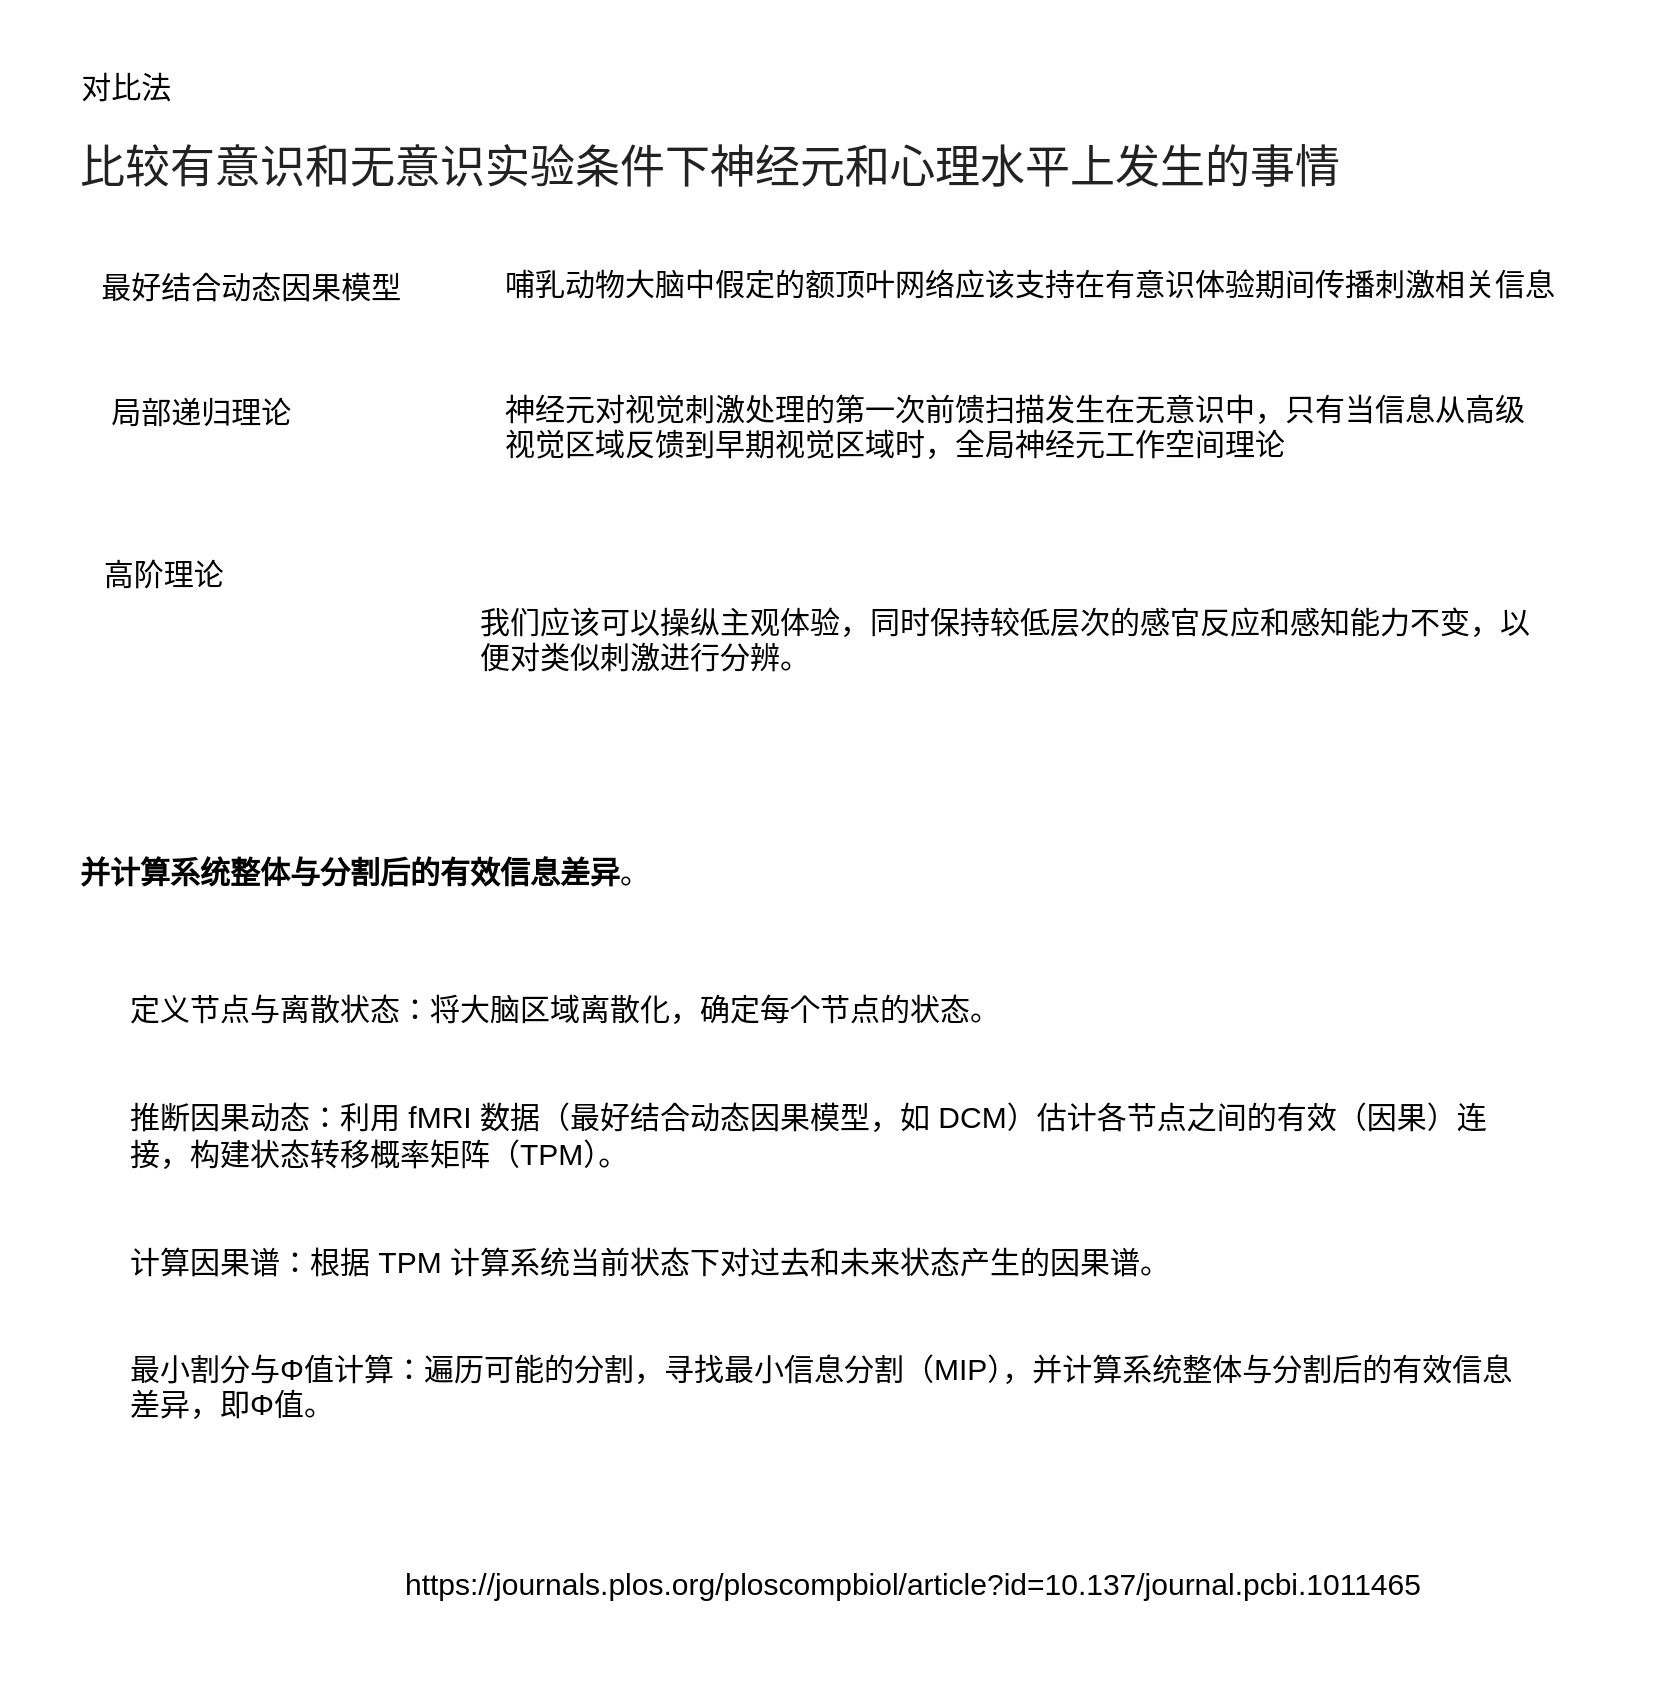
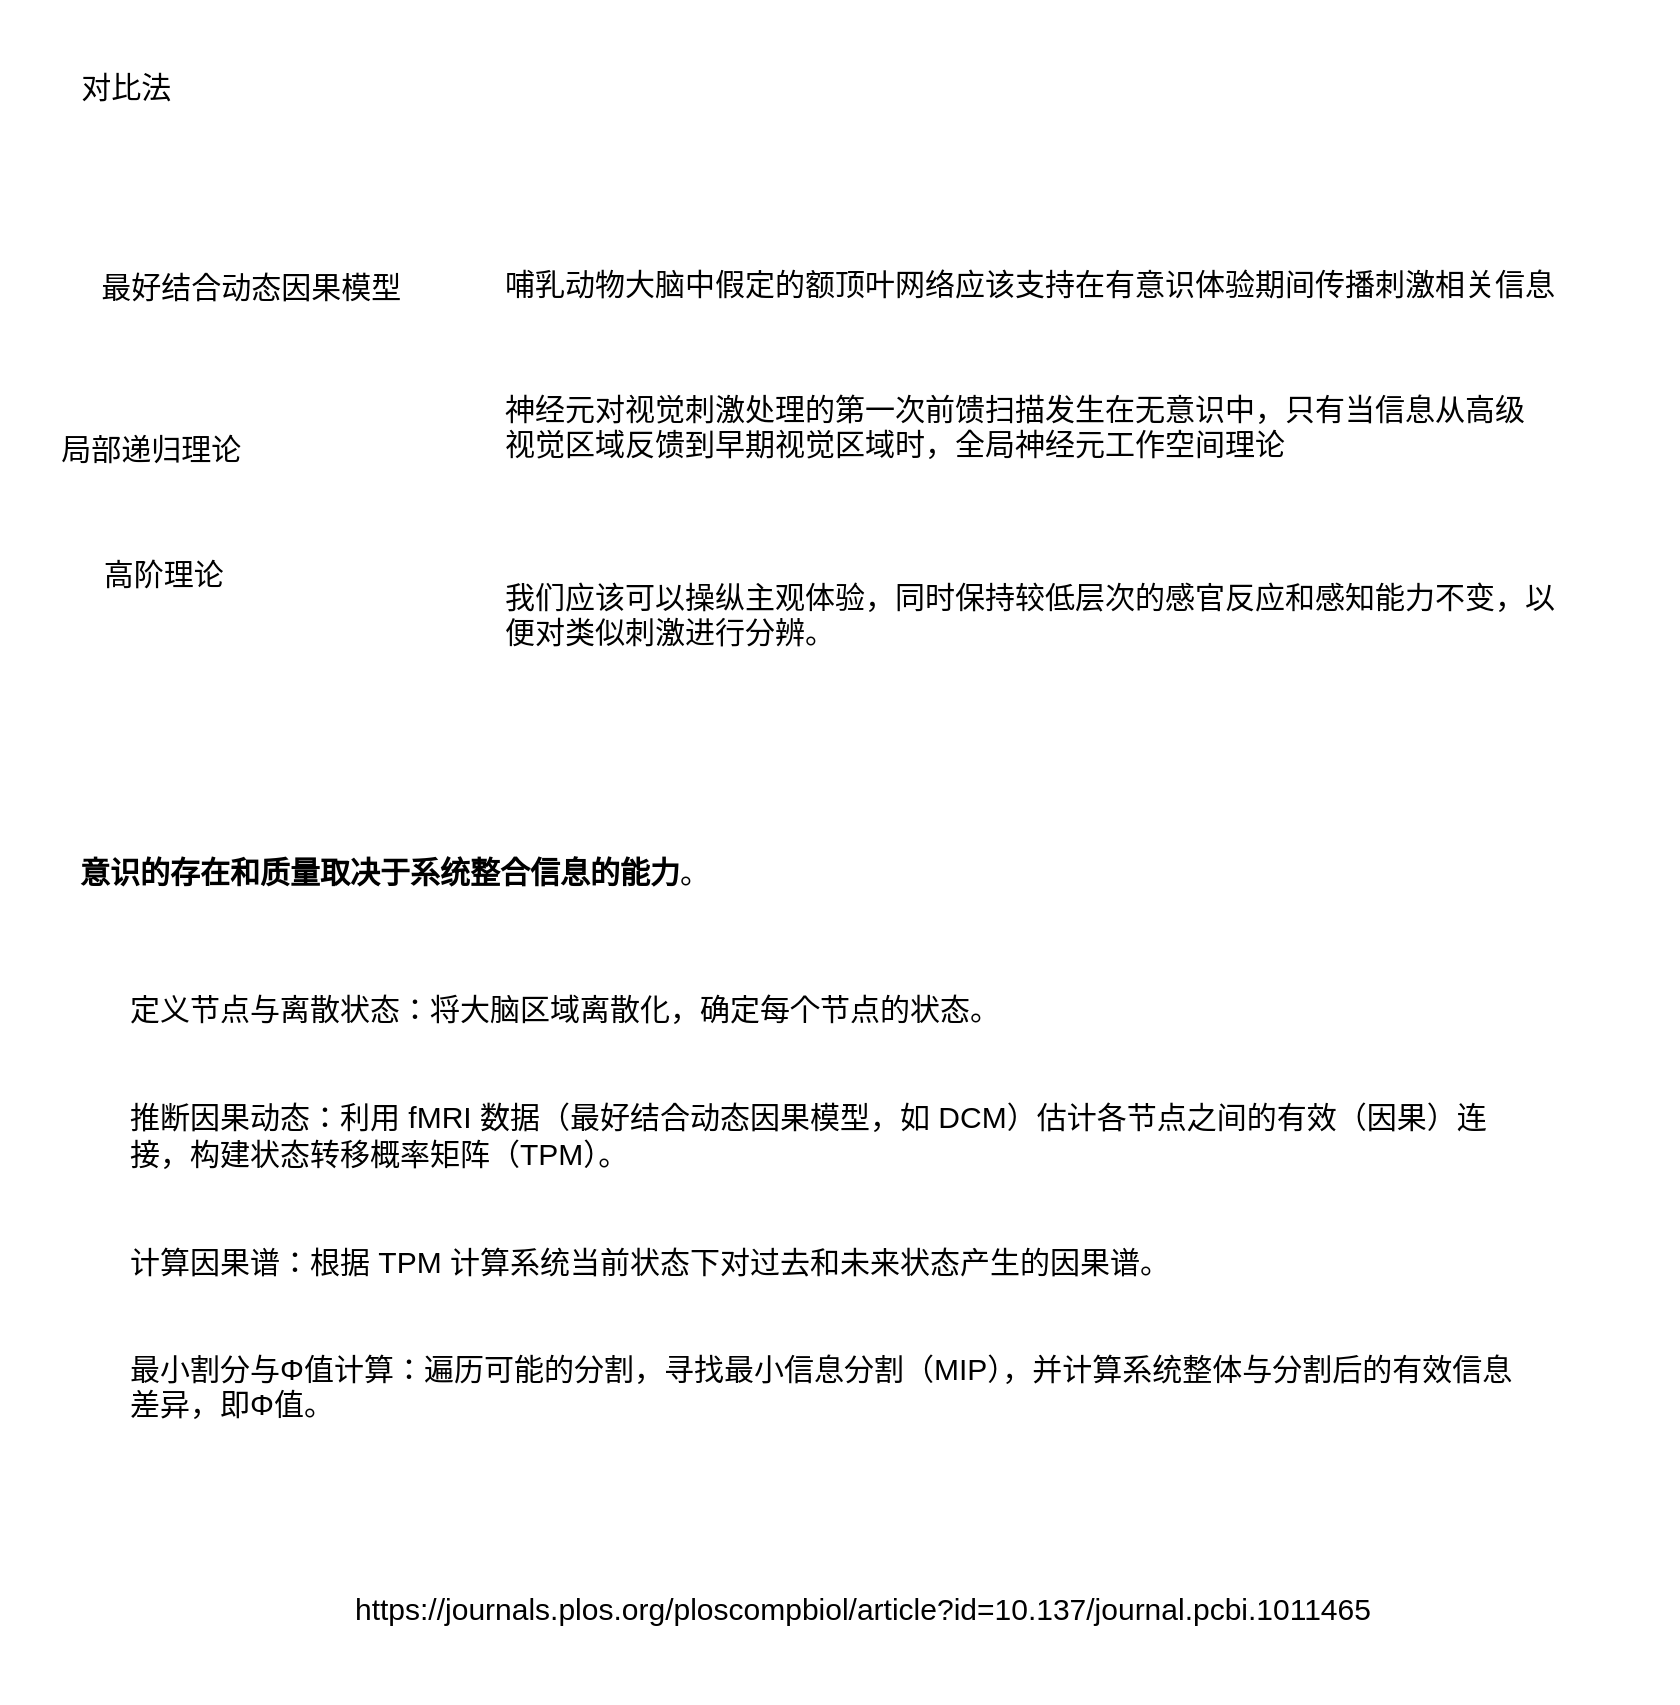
- <mxCell id="3" value="&lt;span style=&quot;color: rgb(34, 34, 34); font-family: Harding, Palatino, serif; font-size: 18px; font-style: normal; font-variant-ligatures: normal; font-variant-caps: normal; font-weight: 400; letter-spacing: normal; orphans: 2; text-align: start; text-indent: 0px; text-transform: none; widows: 2; word-spacing: 0px; -webkit-text-stroke-width: 0px; white-space: normal; background-color: rgb(255, 255, 255); text-decoration-thickness: initial; text-decoration-style: initial; text-decoration-color: initial; display: inline !important; float: none;&quot;&gt;比较有意识和无意识实验条件下神经元和心理水平上发生的事情&lt;/span&gt;" style="text;whiteSpace=wrap;html=1;" vertex="1" parent="1"><mxGeometry x="30" y="50" width="560" height="50" as="geometry" /></mxCell>
- <mxCell id="6" value="局部递归理论" style="text;html=1;align=center;verticalAlign=middle;resizable=0;points=[];autosize=1;strokeColor=none;fillColor=none;" vertex="1" parent="1"><mxGeometry x="30" y="150" width="100" height="30" as="geometry" /></mxCell>
+ <mxCell id="6" value="局部递归理论" style="text;html=1;align=center;verticalAlign=middle;resizable=0;points=[];autosize=1;strokeColor=none;fillColor=none;" vertex="1" parent="1"><mxGeometry x="10" y="165" width="100" height="30" as="geometry" /></mxCell>
- <mxCell id="9" value="我们应该可以操纵主观体验，同时保持较低层次的感官反应和感知能力不变，以便对类似刺激进行分辨。" style="text;whiteSpace=wrap;" vertex="1" parent="1"><mxGeometry x="190" y="235" width="430" height="50" as="geometry" /></mxCell>
+ <mxCell id="9" value="我们应该可以操纵主观体验，同时保持较低层次的感官反应和感知能力不变，以便对类似刺激进行分辨。" style="text;whiteSpace=wrap;" vertex="1" parent="1"><mxGeometry x="200" y="225" width="430" height="50" as="geometry" /></mxCell>
- <mxCell id="10" value="&lt;strong&gt;并计算系统整体与分割后的有效信息差异&lt;/strong&gt;。" style="text;whiteSpace=wrap;html=1;" vertex="1" parent="1"><mxGeometry x="30" y="335" width="290" height="40" as="geometry" /></mxCell>
+ <mxCell id="10" value="&lt;strong&gt;意识的存在和质量取决于系统整合信息的能力&lt;/strong&gt;。" style="text;whiteSpace=wrap;html=1;" vertex="1" parent="1"><mxGeometry x="30" y="335" width="290" height="40" as="geometry" /></mxCell>
- <mxCell id="12" value="https://journals.plos.org/ploscompbiol/article?id=10.137/journal.pcbi.1011465" style="text;whiteSpace=wrap;html=1;" vertex="1" parent="1"><mxGeometry x="160" y="620" width="450" height="40" as="geometry" /></mxCell>
+ <mxCell id="12" value="https://journals.plos.org/ploscompbiol/article?id=10.137/journal.pcbi.1011465" style="text;whiteSpace=wrap;html=1;" vertex="1" parent="1"><mxGeometry x="140" y="630" width="450" height="40" as="geometry" /></mxCell>
